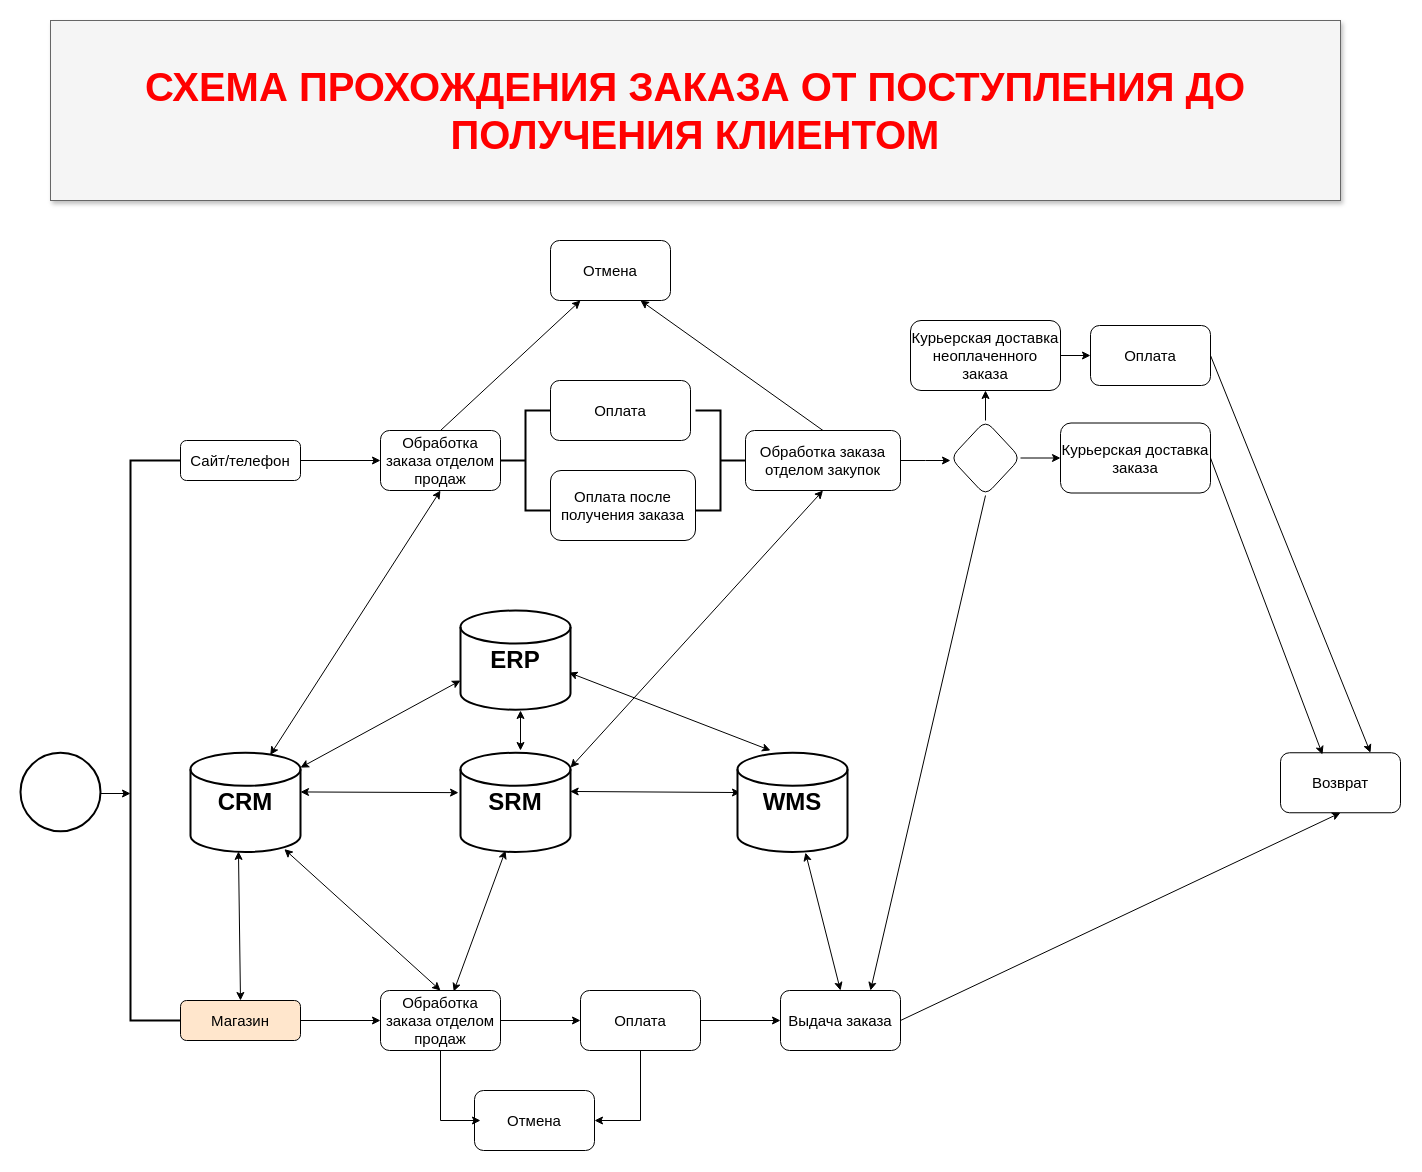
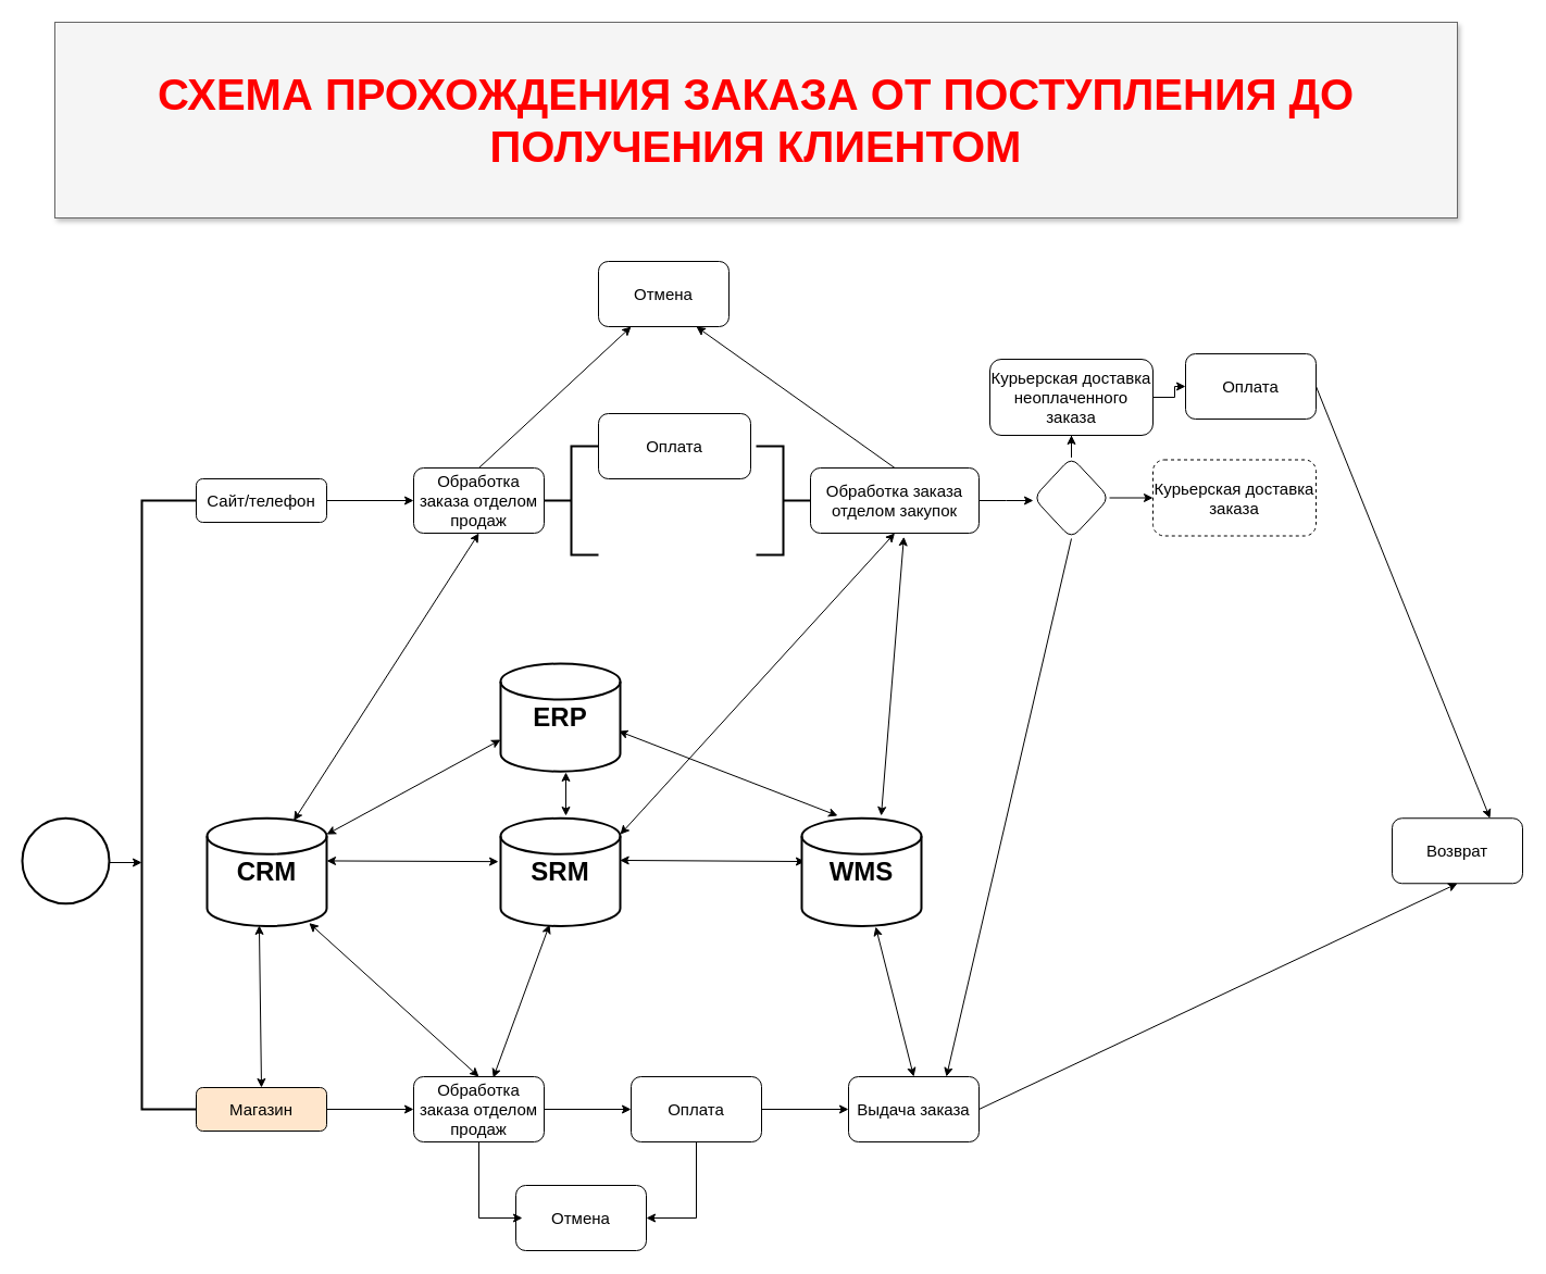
- <mxCell id="44" value="&lt;font style=&quot;font-size: 15px;&quot;&gt;Курьерская доставка неоплаченного заказа&lt;/font&gt;" style="rounded=1;whiteSpace=wrap;html=1;" vertex="1" parent="1"><mxGeometry x="910" y="320" width="150" height="70" as="geometry" /></mxCell>
+ <mxCell id="44" value="&lt;font style=&quot;font-size: 15px;&quot;&gt;Курьерская доставка неоплаченного заказа&lt;/font&gt;" style="rounded=1;whiteSpace=wrap;html=1;" vertex="1" parent="1"><mxGeometry x="910" y="330" width="150" height="70" as="geometry" /></mxCell>
- <mxCell id="45" value="&lt;font style=&quot;font-size: 15px;&quot;&gt;Курьерская доставка заказа&lt;/font&gt;" style="rounded=1;whiteSpace=wrap;html=1;" vertex="1" parent="1"><mxGeometry x="1060" y="422.5" width="150" height="70" as="geometry" /></mxCell>
+ <mxCell id="45" value="&lt;font style=&quot;font-size: 15px;&quot;&gt;Курьерская доставка заказа&lt;/font&gt;" style="rounded=1;whiteSpace=wrap;html=1;dashed=1;" vertex="1" parent="1"><mxGeometry x="1060" y="422.5" width="150" height="70" as="geometry" /></mxCell>
- <mxCell id="29" value="Оплата после получения заказа" style="rounded=1;whiteSpace=wrap;html=1;fontSize=15;" vertex="1" parent="1"><mxGeometry x="550" y="470" width="145" height="70" as="geometry" /></mxCell>
- <mxCell id="54" value="" style="endArrow=classic;html=1;rounded=0;entryX=0.35;entryY=0.029;entryDx=0;entryDy=0;entryPerimeter=0;exitX=1;exitY=0.5;exitDx=0;exitDy=0;" edge="1" parent="1" source="45" target="52"><mxGeometry width="50" height="50" relative="1" as="geometry"><mxPoint x="920" y="600" as="sourcePoint" /><mxPoint x="970" y="550" as="targetPoint" /></mxGeometry></mxCell>
+ <mxCell id="47" value="" style="endArrow=classic;startArrow=classic;html=1;rounded=0;entryX=0.554;entryY=1.055;entryDx=0;entryDy=0;entryPerimeter=0;exitX=0.664;exitY=-0.023;exitDx=0;exitDy=0;exitPerimeter=0;" edge="1" parent="1" source="34" target="40"><mxGeometry width="50" height="50" relative="1" as="geometry"><mxPoint x="760" y="660" as="sourcePoint" /><mxPoint x="810" y="610" as="targetPoint" /></mxGeometry></mxCell>
